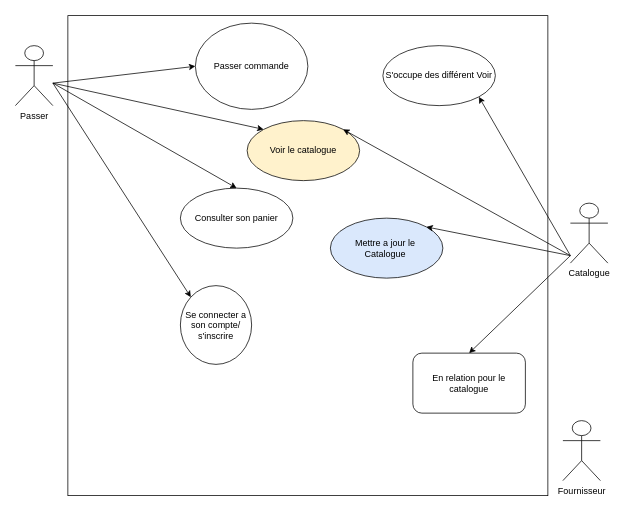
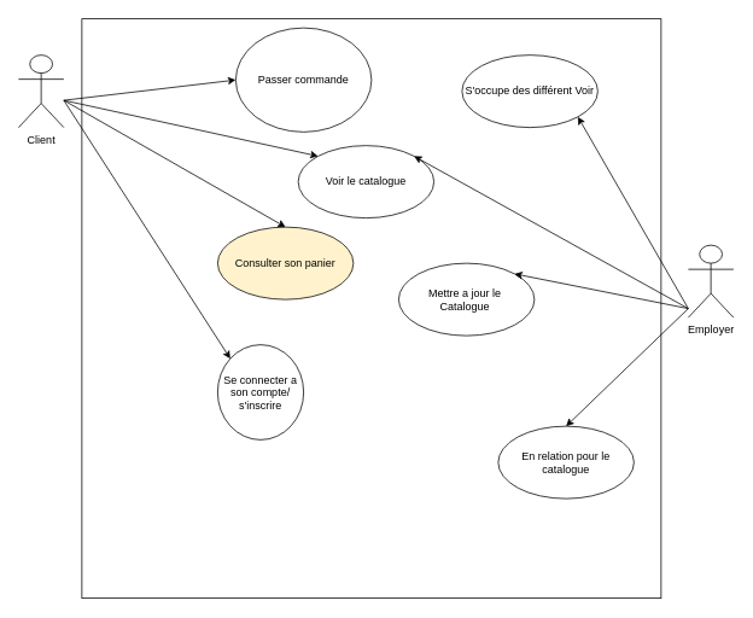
- <mxCell id="2" value="Passer&lt;br&gt;" style="shape=umlActor;verticalLabelPosition=bottom;verticalAlign=top;html=1;outlineConnect=0;" vertex="1" parent="1"><mxGeometry x="20" y="60" width="50" height="80" as="geometry" /></mxCell>
+ <mxCell id="2" value="Client&lt;br&gt;" style="shape=umlActor;verticalLabelPosition=bottom;verticalAlign=top;html=1;outlineConnect=0;" vertex="1" parent="1"><mxGeometry x="20" y="60" width="50" height="80" as="geometry" /></mxCell>
- <mxCell id="9" value="Voir le catalogue" style="ellipse;whiteSpace=wrap;html=1;fillColor=#fff2cc;" vertex="1" parent="1"><mxGeometry x="329" y="160" width="150" height="80" as="geometry" /></mxCell>
+ <mxCell id="9" value="Voir le catalogue" style="ellipse;whiteSpace=wrap;html=1;" vertex="1" parent="1"><mxGeometry x="329" y="160" width="150" height="80" as="geometry" /></mxCell>
- <mxCell id="12" value="Consulter son panier" style="ellipse;whiteSpace=wrap;html=1;" vertex="1" parent="1"><mxGeometry x="240" y="250" width="150" height="80" as="geometry" /></mxCell>
+ <mxCell id="12" value="Consulter son panier" style="ellipse;whiteSpace=wrap;html=1;fillColor=#fff2cc;" vertex="1" parent="1"><mxGeometry x="240" y="250" width="150" height="80" as="geometry" /></mxCell>
- <mxCell id="5" value="Mettre a jour le&amp;nbsp;&lt;br&gt;Catalogue&amp;nbsp;" style="ellipse;whiteSpace=wrap;html=1;fillColor=#dae8fc;" vertex="1" parent="1"><mxGeometry x="440" y="290" width="150" height="80" as="geometry" /></mxCell>
+ <mxCell id="5" value="Mettre a jour le&amp;nbsp;&lt;br&gt;Catalogue&amp;nbsp;" style="ellipse;whiteSpace=wrap;html=1;" vertex="1" parent="1"><mxGeometry x="440" y="290" width="150" height="80" as="geometry" /></mxCell>
- <mxCell id="3" value="Catalogue&lt;br&gt;" style="shape=umlActor;verticalLabelPosition=bottom;verticalAlign=top;html=1;outlineConnect=0;" vertex="1" parent="1"><mxGeometry x="760" y="270" width="50" height="80" as="geometry" /></mxCell>
+ <mxCell id="3" value="Employer&lt;br&gt;" style="shape=umlActor;verticalLabelPosition=bottom;verticalAlign=top;html=1;outlineConnect=0;" vertex="1" parent="1"><mxGeometry x="760" y="270" width="50" height="80" as="geometry" /></mxCell>
- <mxCell id="19" value="En relation pour le catalogue" style="whiteSpace=wrap;html=1;rounded=1;" vertex="1" parent="1"><mxGeometry x="550" y="470" width="150" height="80" as="geometry" /></mxCell>
+ <mxCell id="19" value="En relation pour le catalogue" style="ellipse;whiteSpace=wrap;html=1;" vertex="1" parent="1"><mxGeometry x="550" y="470" width="150" height="80" as="geometry" /></mxCell>
- <mxCell id="18" value="Fournisseur" style="shape=umlActor;verticalLabelPosition=bottom;verticalAlign=top;html=1;outlineConnect=0;" vertex="1" parent="1"><mxGeometry x="750" y="560" width="50" height="80" as="geometry" /></mxCell>
